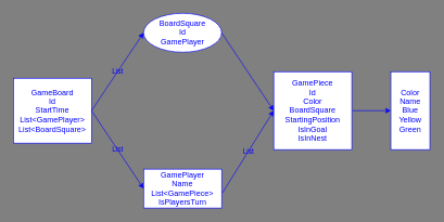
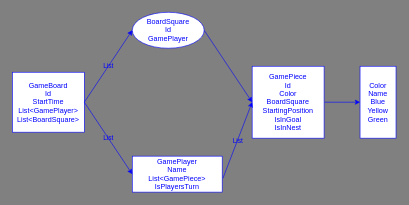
- <mxCell id="4" value="GamePlayer&lt;br&gt;Name&lt;br&gt;List&amp;lt;GamePiece&amp;gt;&lt;br&gt;IsPlayersTurn" style="rounded=0;whiteSpace=wrap;html=1;strokeColor=#0000FF;fontColor=#0000FF;labelBackgroundColor=none;fillColor=#FFFFFF;" parent="1" vertex="1"><mxGeometry x="220" y="260" width="120" height="60" as="geometry" /></mxCell>
+ <mxCell id="4" value="GamePlayer&lt;br&gt;Name&lt;br&gt;List&amp;lt;GamePiece&amp;gt;&lt;br&gt;IsPlayersTurn" style="rounded=0;whiteSpace=wrap;html=1;strokeColor=#0000FF;fontColor=#0000FF;labelBackgroundColor=none;fillColor=#FFFFFF;" parent="1" vertex="1"><mxGeometry x="220" y="260" width="150" height="60" as="geometry" /></mxCell>
